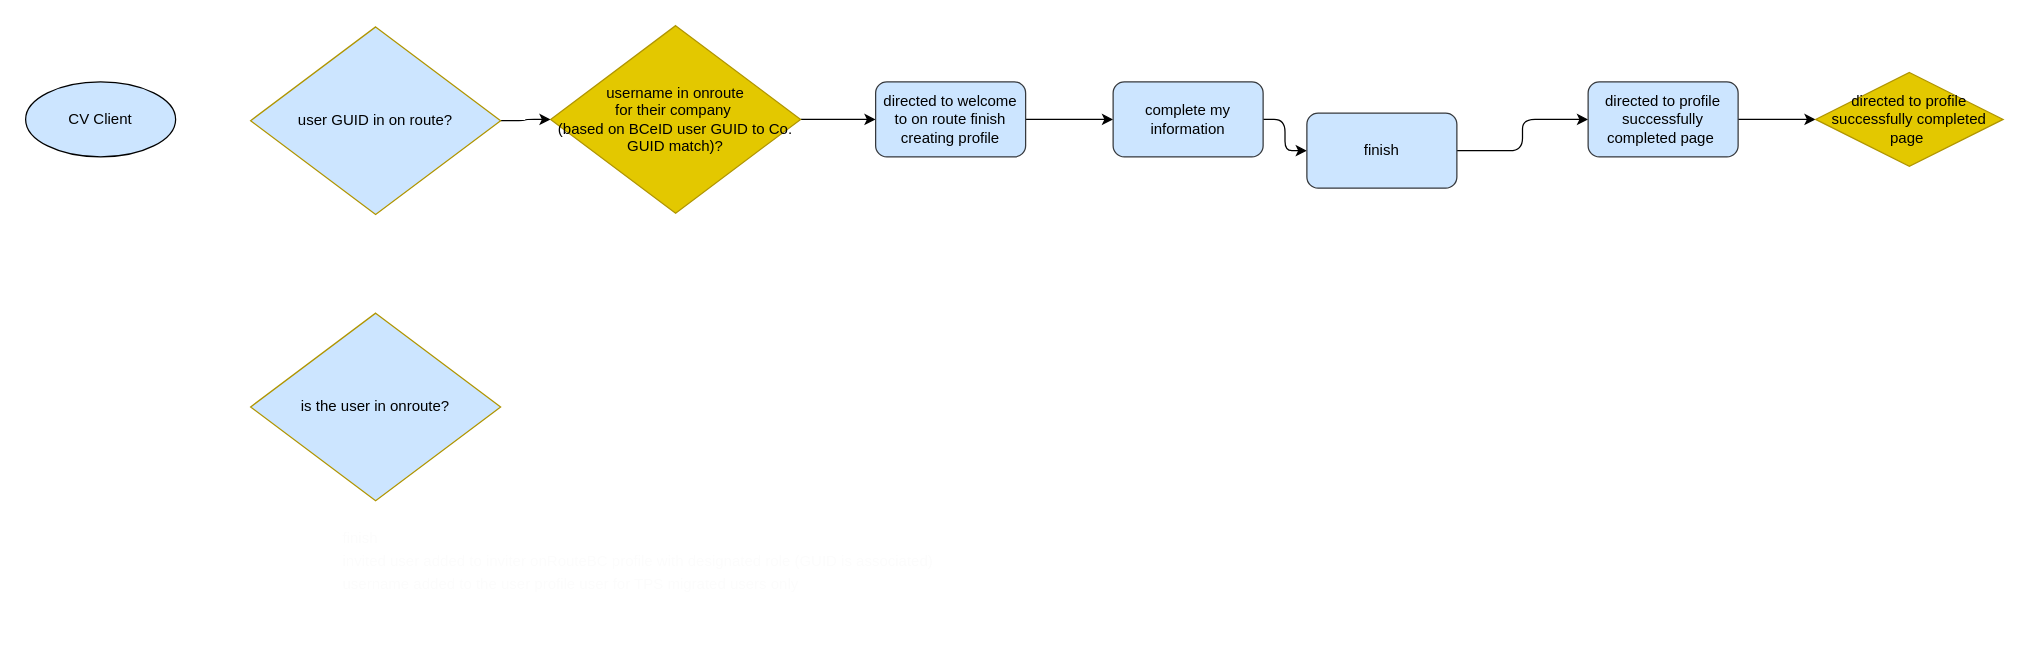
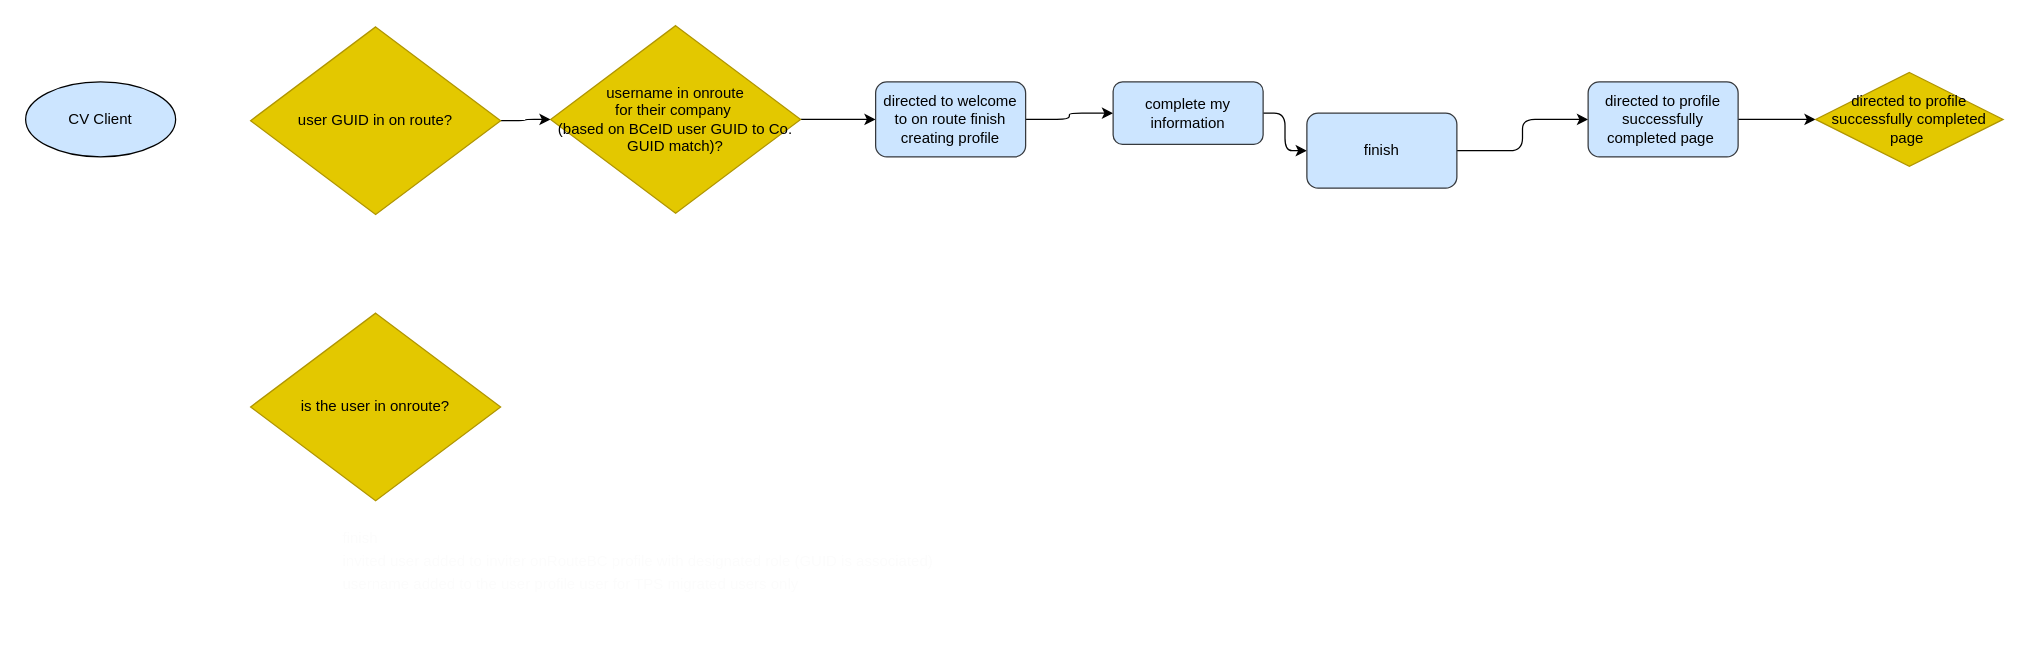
- <mxCell id="12" value="&lt;span style=&quot;text-align: start; caret-color: rgb(0, 0, 0);&quot;&gt;complete my information&lt;br&gt;&lt;/span&gt;" style="rounded=1;whiteSpace=wrap;html=1;fillColor=#cce5ff;strokeColor=#36393d;fontColor=#000000;labelBackgroundColor=none;" vertex="1" parent="1"><mxGeometry x="890" y="65" width="120" height="60" as="geometry" /></mxCell>
+ <mxCell id="12" value="&lt;span style=&quot;text-align: start; caret-color: rgb(0, 0, 0);&quot;&gt;complete my information&lt;br&gt;&lt;/span&gt;" style="rounded=1;whiteSpace=wrap;html=1;fillColor=#cce5ff;strokeColor=#36393d;fontColor=#000000;labelBackgroundColor=none;" vertex="1" parent="1"><mxGeometry x="890" y="65" width="120" height="50" as="geometry" /></mxCell>
- <mxCell id="4" value="user GUID in on route?" style="rhombus;whiteSpace=wrap;html=1;fontFamily=Helvetica;fontSize=12;fontColor=#000000;align=center;strokeColor=#B09500;fillColor=#cce5ff;labelBackgroundColor=none;" vertex="1" parent="1"><mxGeometry x="200" y="21" width="200" height="150" as="geometry" /></mxCell>
+ <mxCell id="4" value="user GUID in on route?" style="rhombus;whiteSpace=wrap;html=1;fontFamily=Helvetica;fontSize=12;fontColor=#000000;align=center;strokeColor=#B09500;fillColor=#e3c800;labelBackgroundColor=none;" vertex="1" parent="1"><mxGeometry x="200" y="21" width="200" height="150" as="geometry" /></mxCell>
- <mxCell id="5" value="is the user in onroute?" style="rhombus;whiteSpace=wrap;html=1;fontFamily=Helvetica;fontSize=12;fontColor=#000000;align=center;strokeColor=#B09500;fillColor=#cce5ff;" vertex="1" parent="1"><mxGeometry x="200" y="250" width="200" height="150" as="geometry" /></mxCell>
+ <mxCell id="5" value="is the user in onroute?" style="rhombus;whiteSpace=wrap;html=1;fontFamily=Helvetica;fontSize=12;fontColor=#000000;align=center;strokeColor=#B09500;fillColor=#e3c800;" vertex="1" parent="1"><mxGeometry x="200" y="250" width="200" height="150" as="geometry" /></mxCell>
